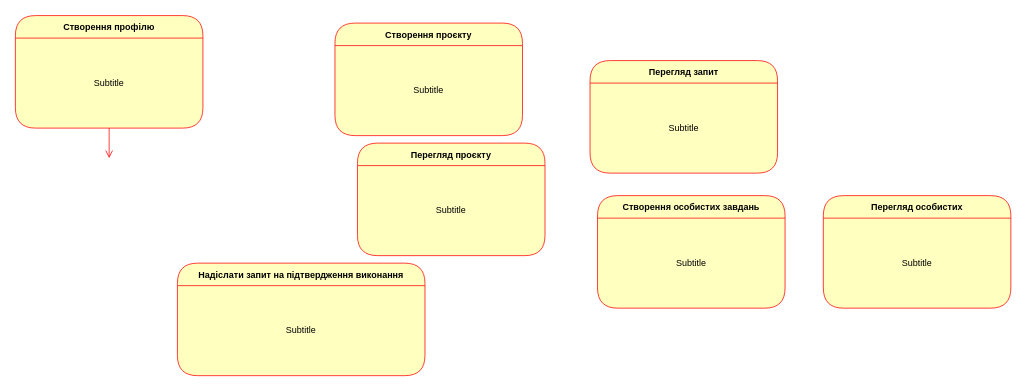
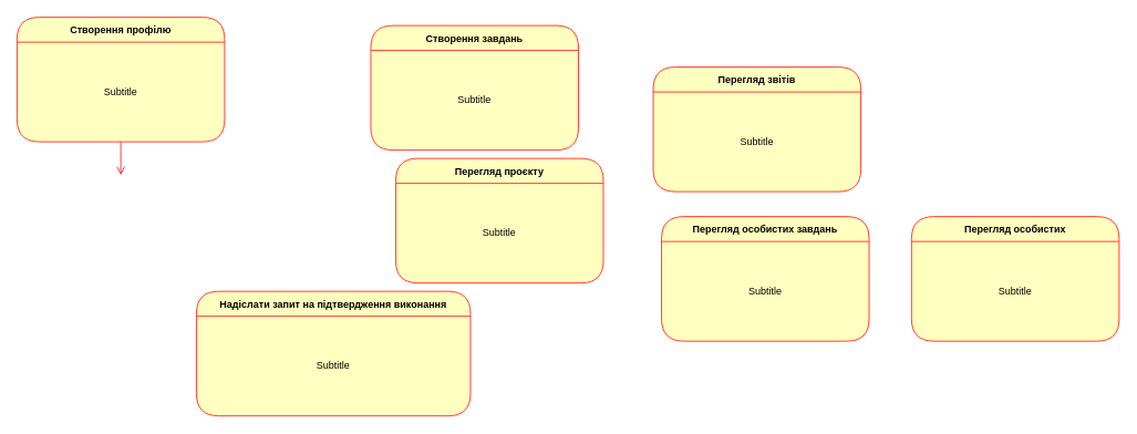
- <mxCell id="5" value="Створення проєкту" style="swimlane;fontStyle=1;align=center;verticalAlign=middle;childLayout=stackLayout;horizontal=1;startSize=30;horizontalStack=0;resizeParent=0;resizeLast=1;container=0;fontColor=#000000;collapsible=0;rounded=1;arcSize=30;strokeColor=#ff0000;fillColor=#ffffc0;swimlaneFillColor=#ffffc0;dropTarget=0;" vertex="1" parent="1"><mxGeometry x="446" y="30" width="250" height="150" as="geometry" /></mxCell>
+ <mxCell id="5" value="Створення завдань" style="swimlane;fontStyle=1;align=center;verticalAlign=middle;childLayout=stackLayout;horizontal=1;startSize=30;horizontalStack=0;resizeParent=0;resizeLast=1;container=0;fontColor=#000000;collapsible=0;rounded=1;arcSize=30;strokeColor=#ff0000;fillColor=#ffffc0;swimlaneFillColor=#ffffc0;dropTarget=0;" vertex="1" parent="1"><mxGeometry x="446" y="30" width="250" height="150" as="geometry" /></mxCell>
- <mxCell id="9" value="Перегляд запит" style="swimlane;fontStyle=1;align=center;verticalAlign=middle;childLayout=stackLayout;horizontal=1;startSize=30;horizontalStack=0;resizeParent=0;resizeLast=1;container=0;fontColor=#000000;collapsible=0;rounded=1;arcSize=30;strokeColor=#ff0000;fillColor=#ffffc0;swimlaneFillColor=#ffffc0;dropTarget=0;" vertex="1" parent="1"><mxGeometry x="786" y="80" width="250" height="150" as="geometry" /></mxCell>
+ <mxCell id="9" value="Перегляд звітів" style="swimlane;fontStyle=1;align=center;verticalAlign=middle;childLayout=stackLayout;horizontal=1;startSize=30;horizontalStack=0;resizeParent=0;resizeLast=1;container=0;fontColor=#000000;collapsible=0;rounded=1;arcSize=30;strokeColor=#ff0000;fillColor=#ffffc0;swimlaneFillColor=#ffffc0;dropTarget=0;" vertex="1" parent="1"><mxGeometry x="786" y="80" width="250" height="150" as="geometry" /></mxCell>
- <mxCell id="11" value="Створення особистих завдань" style="swimlane;fontStyle=1;align=center;verticalAlign=middle;childLayout=stackLayout;horizontal=1;startSize=30;horizontalStack=0;resizeParent=0;resizeLast=1;container=0;fontColor=#000000;collapsible=0;rounded=1;arcSize=30;strokeColor=#ff0000;fillColor=#ffffc0;swimlaneFillColor=#ffffc0;dropTarget=0;" vertex="1" parent="1"><mxGeometry x="796" y="260" width="250" height="150" as="geometry" /></mxCell>
+ <mxCell id="11" value="Перегляд особистих завдань" style="swimlane;fontStyle=1;align=center;verticalAlign=middle;childLayout=stackLayout;horizontal=1;startSize=30;horizontalStack=0;resizeParent=0;resizeLast=1;container=0;fontColor=#000000;collapsible=0;rounded=1;arcSize=30;strokeColor=#ff0000;fillColor=#ffffc0;swimlaneFillColor=#ffffc0;dropTarget=0;" vertex="1" parent="1"><mxGeometry x="796" y="260" width="250" height="150" as="geometry" /></mxCell>
